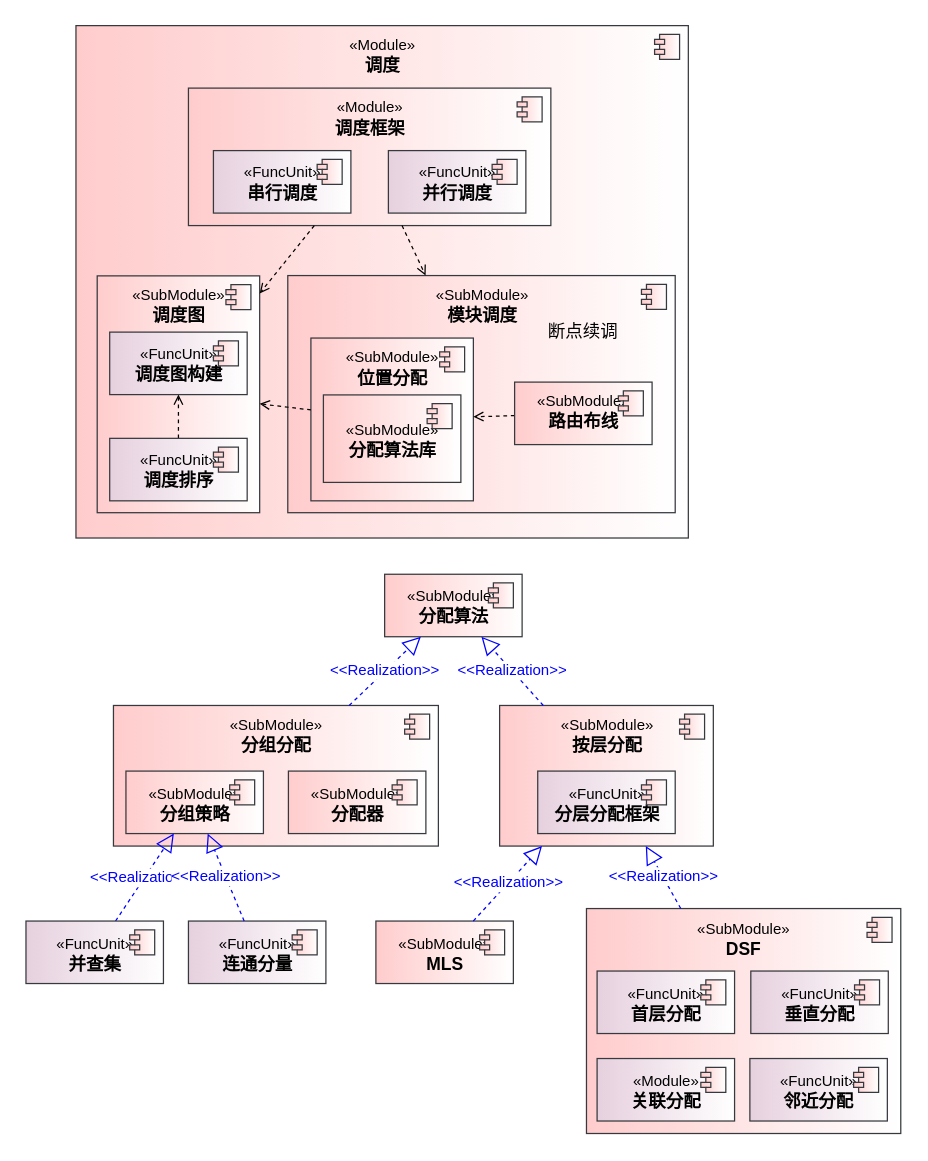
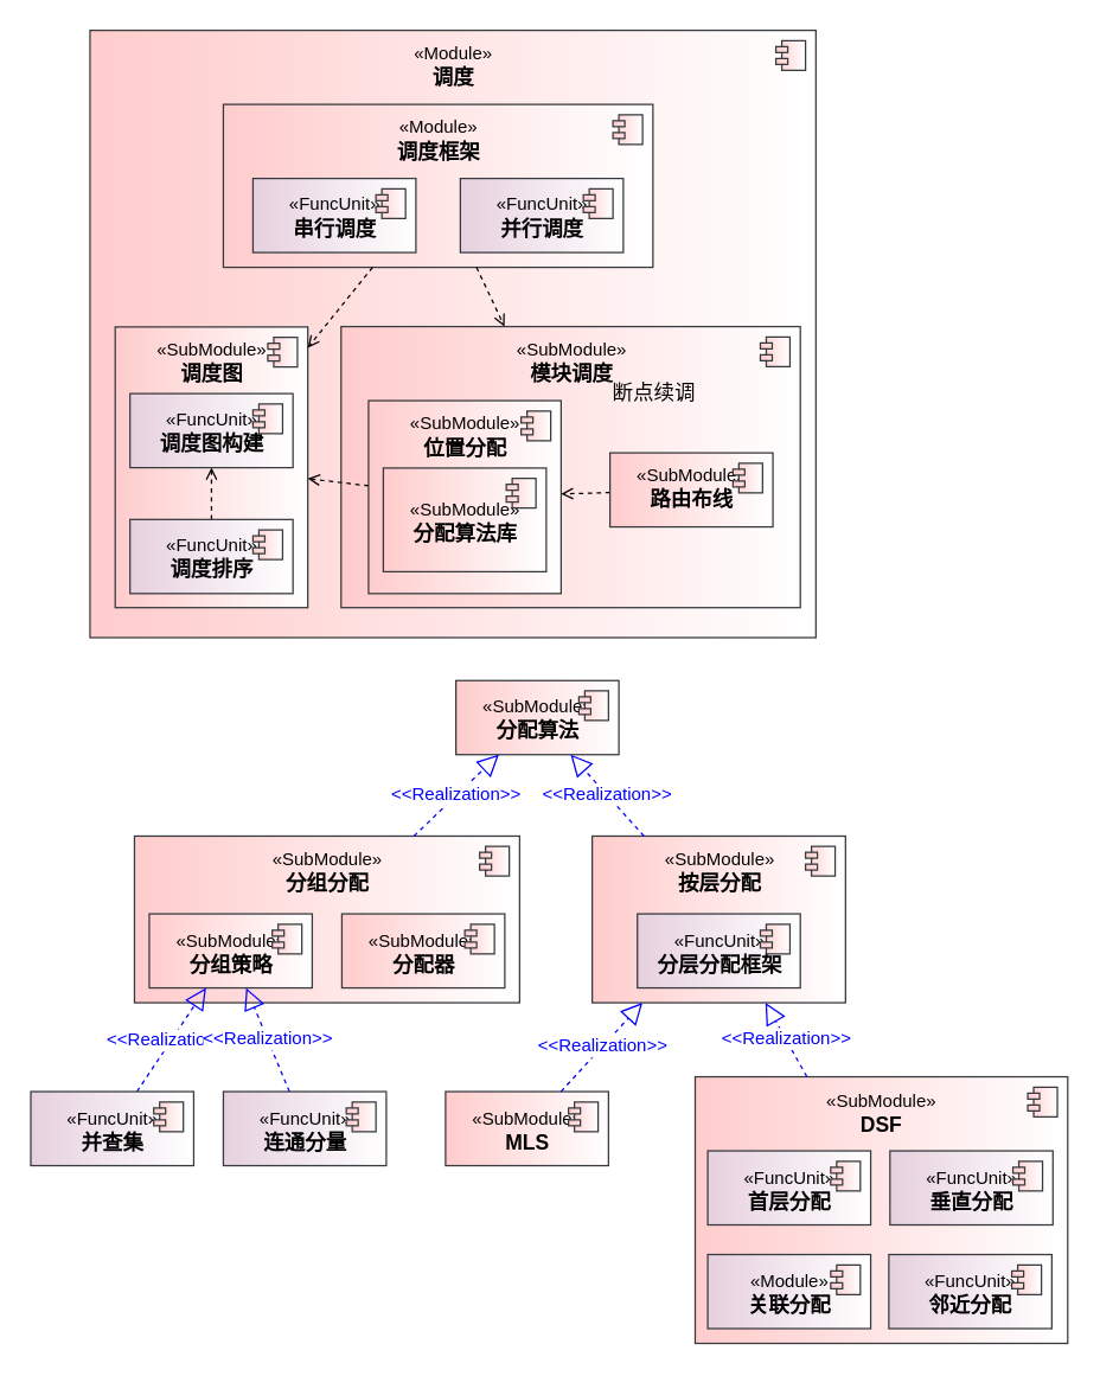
- <mxCell id="59" value="断点续调" style="text;html=1;strokeColor=none;fillColor=none;align=center;verticalAlign=middle;whiteSpace=wrap;rounded=0;glass=0;fillStyle=auto;strokeWidth=1;fontSize=14;fontColor=#000000;opacity=30;" vertex="1" parent="1"><mxGeometry x="436" y="255" width="60" height="20" as="geometry" /></mxCell>
+ <mxCell id="59" value="断点续调" style="text;html=1;strokeColor=none;fillColor=none;align=center;verticalAlign=middle;whiteSpace=wrap;rounded=0;glass=0;fillStyle=auto;strokeWidth=1;fontSize=14;fontColor=#000000;opacity=30;" vertex="1" parent="1"><mxGeometry x="411" y="255" width="60" height="20" as="geometry" /></mxCell>
